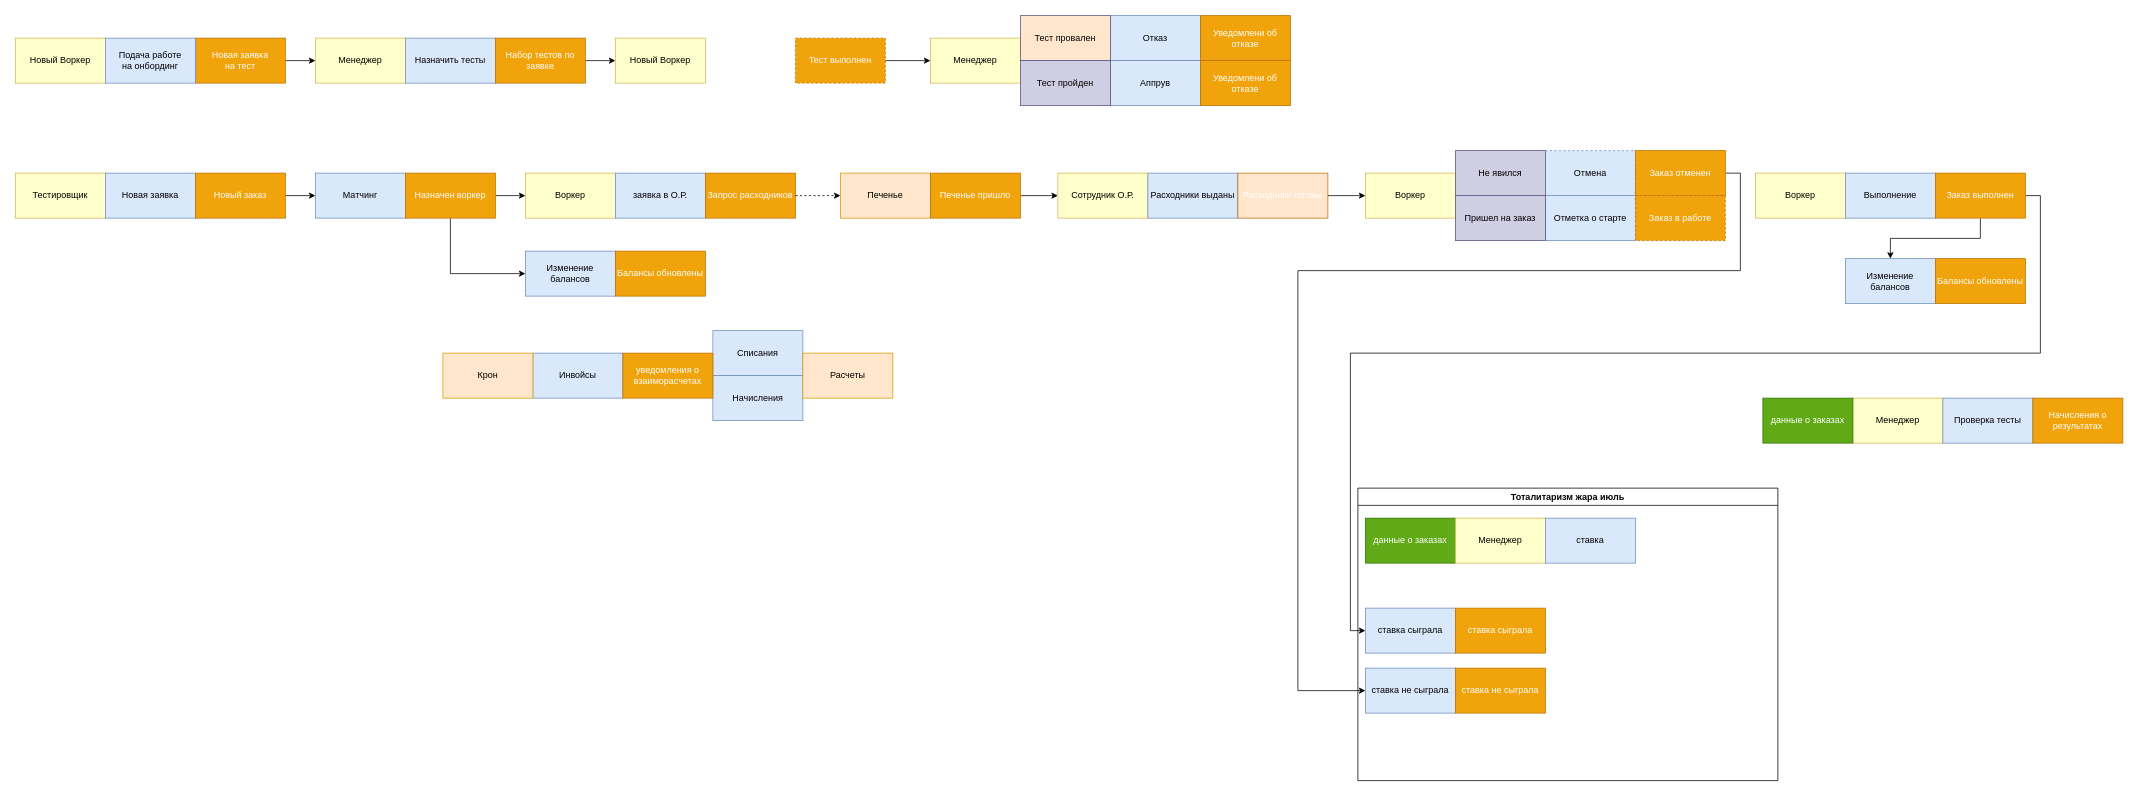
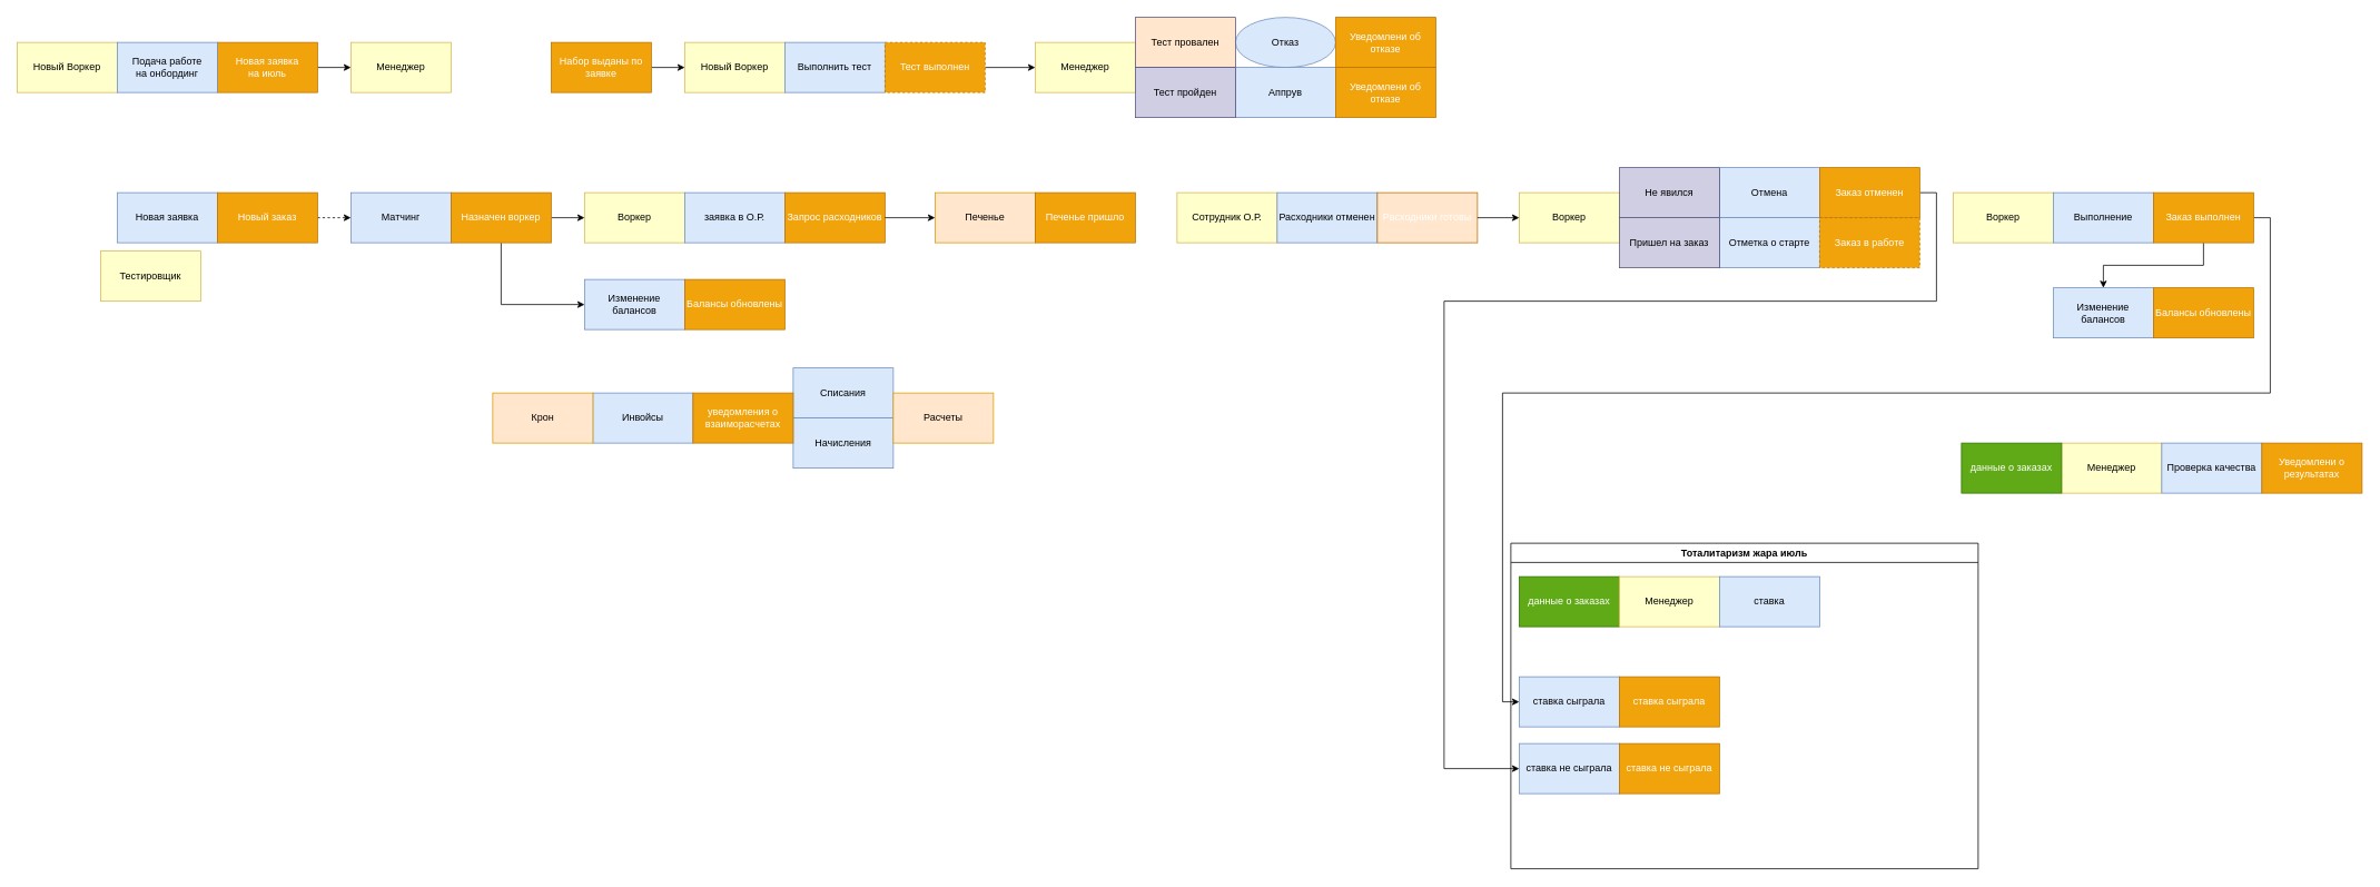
- <mxCell id="16" value="Отказ" style="rounded=0;whiteSpace=wrap;html=1;fillColor=#dae8fc;strokeColor=#6c8ebf;" vertex="1" parent="1"><mxGeometry x="1480" y="20" width="120" height="60" as="geometry" /></mxCell>
+ <mxCell id="16" value="Отказ" style="ellipse;whiteSpace=wrap;html=1;fillColor=#dae8fc;strokeColor=#6c8ebf;" vertex="1" parent="1"><mxGeometry x="1480" y="20" width="120" height="60" as="geometry" /></mxCell>
- <mxCell id="6" value="Новая заявка&lt;br&gt;на тест" style="rounded=0;whiteSpace=wrap;html=1;fillColor=#f0a30a;strokeColor=#BD7000;fontColor=#ffffff;" vertex="1" parent="1"><mxGeometry x="260" y="50" width="120" height="60" as="geometry" /></mxCell>
+ <mxCell id="6" value="Новая заявка&lt;br&gt;на июль" style="rounded=0;whiteSpace=wrap;html=1;fillColor=#f0a30a;strokeColor=#BD7000;fontColor=#ffffff;" vertex="1" parent="1"><mxGeometry x="260" y="50" width="120" height="60" as="geometry" /></mxCell>
- <mxCell id="8" value="Назначить тесты" style="rounded=0;whiteSpace=wrap;html=1;fillColor=#dae8fc;strokeColor=#6c8ebf;" vertex="1" parent="1"><mxGeometry x="540" y="50" width="120" height="60" as="geometry" /></mxCell>
- <mxCell id="10" value="Набор тестов по заявке" style="rounded=0;whiteSpace=wrap;html=1;fillColor=#f0a30a;strokeColor=#BD7000;fontColor=#ffffff;" vertex="1" parent="1"><mxGeometry x="660" y="50" width="120" height="60" as="geometry" /></mxCell>
+ <mxCell id="10" value="Набор выданы по заявке" style="rounded=0;whiteSpace=wrap;html=1;fillColor=#f0a30a;strokeColor=#BD7000;fontColor=#ffffff;" vertex="1" parent="1"><mxGeometry x="660" y="50" width="120" height="60" as="geometry" /></mxCell>
+ <mxCell id="12" value="Выполнить тест" style="rounded=0;whiteSpace=wrap;html=1;fillColor=#dae8fc;strokeColor=#6c8ebf;" vertex="1" parent="1"><mxGeometry x="940" y="50" width="120" height="60" as="geometry" /></mxCell>
- <mxCell id="46" value="Отмена" style="rounded=0;whiteSpace=wrap;html=1;fillColor=#dae8fc;strokeColor=#6c8ebf;dashed=1;" vertex="1" parent="1"><mxGeometry x="2060" y="200" width="120" height="60" as="geometry" /></mxCell>
+ <mxCell id="46" value="Отмена" style="rounded=0;whiteSpace=wrap;html=1;fillColor=#dae8fc;strokeColor=#6c8ebf;" vertex="1" parent="1"><mxGeometry x="2060" y="200" width="120" height="60" as="geometry" /></mxCell>
- <mxCell id="3" value="Тестировщик" style="rounded=0;whiteSpace=wrap;html=1;fillColor=#FFFFCC;strokeColor=#d6b656;" vertex="1" parent="1"><mxGeometry x="20" y="230" width="120" height="60" as="geometry" /></mxCell>
+ <mxCell id="3" value="Тестировщик" style="rounded=0;whiteSpace=wrap;html=1;fillColor=#FFFFCC;strokeColor=#d6b656;" vertex="1" parent="1"><mxGeometry x="120" y="300" width="120" height="60" as="geometry" /></mxCell>
- <mxCell id="21" value="" style="edgeStyle=orthogonalEdgeStyle;rounded=0;orthogonalLoop=1;jettySize=auto;html=1;" edge="1" parent="1" source="22" target="23"><mxGeometry relative="1" as="geometry" /></mxCell>
+ <mxCell id="21" value="" style="edgeStyle=orthogonalEdgeStyle;rounded=0;orthogonalLoop=1;jettySize=auto;html=1;dashed=1;" edge="1" parent="1" source="22" target="23"><mxGeometry relative="1" as="geometry" /></mxCell>
- <mxCell id="35" value="" style="edgeStyle=orthogonalEdgeStyle;rounded=0;orthogonalLoop=1;jettySize=auto;html=1;dashed=1;" edge="1" parent="1" source="34" target="42"><mxGeometry relative="1" as="geometry" /></mxCell>
+ <mxCell id="35" value="" style="edgeStyle=orthogonalEdgeStyle;rounded=0;orthogonalLoop=1;jettySize=auto;html=1;" edge="1" parent="1" source="34" target="42"><mxGeometry relative="1" as="geometry" /></mxCell>
- <mxCell id="36" value="" style="edgeStyle=orthogonalEdgeStyle;rounded=0;orthogonalLoop=1;jettySize=auto;html=1;" edge="1" parent="1" source="43" target="38"><mxGeometry relative="1" as="geometry" /></mxCell>
- <mxCell id="39" value="Расходники выданы" style="rounded=0;whiteSpace=wrap;html=1;fillColor=#dae8fc;strokeColor=#6c8ebf;" vertex="1" parent="37"><mxGeometry x="120" width="120" height="60" as="geometry" /></mxCell>
+ <mxCell id="39" value="Расходники отменен" style="rounded=0;whiteSpace=wrap;html=1;fillColor=#dae8fc;strokeColor=#6c8ebf;" vertex="1" parent="37"><mxGeometry x="120" width="120" height="60" as="geometry" /></mxCell>
- <mxCell id="79" value="Проверка тесты" style="rounded=0;whiteSpace=wrap;html=1;fillColor=#dae8fc;strokeColor=#6c8ebf;" vertex="1" parent="1"><mxGeometry x="2590" y="530" width="120" height="60" as="geometry" /></mxCell>
+ <mxCell id="79" value="Проверка качества" style="rounded=0;whiteSpace=wrap;html=1;fillColor=#dae8fc;strokeColor=#6c8ebf;" vertex="1" parent="1"><mxGeometry x="2590" y="530" width="120" height="60" as="geometry" /></mxCell>
- <mxCell id="80" value="Начисления о результатах" style="rounded=0;whiteSpace=wrap;html=1;fillColor=#f0a30a;strokeColor=#BD7000;fontColor=#ffffff;" vertex="1" parent="1"><mxGeometry x="2710" y="530" width="120" height="60" as="geometry" /></mxCell>
+ <mxCell id="80" value="Уведомлени о результатах" style="rounded=0;whiteSpace=wrap;html=1;fillColor=#f0a30a;strokeColor=#BD7000;fontColor=#ffffff;" vertex="1" parent="1"><mxGeometry x="2710" y="530" width="120" height="60" as="geometry" /></mxCell>
